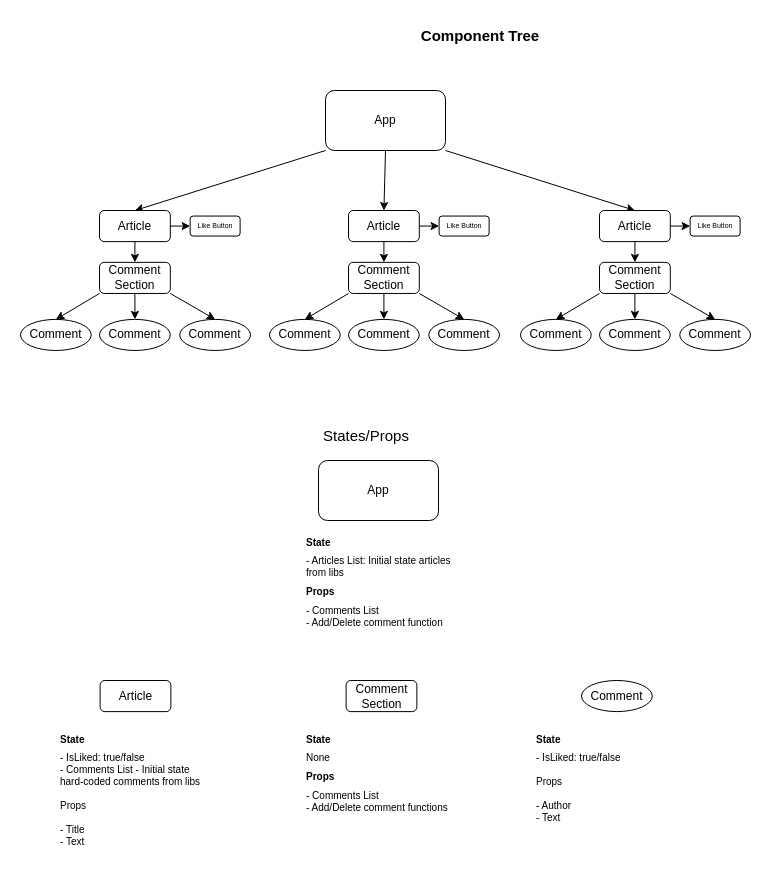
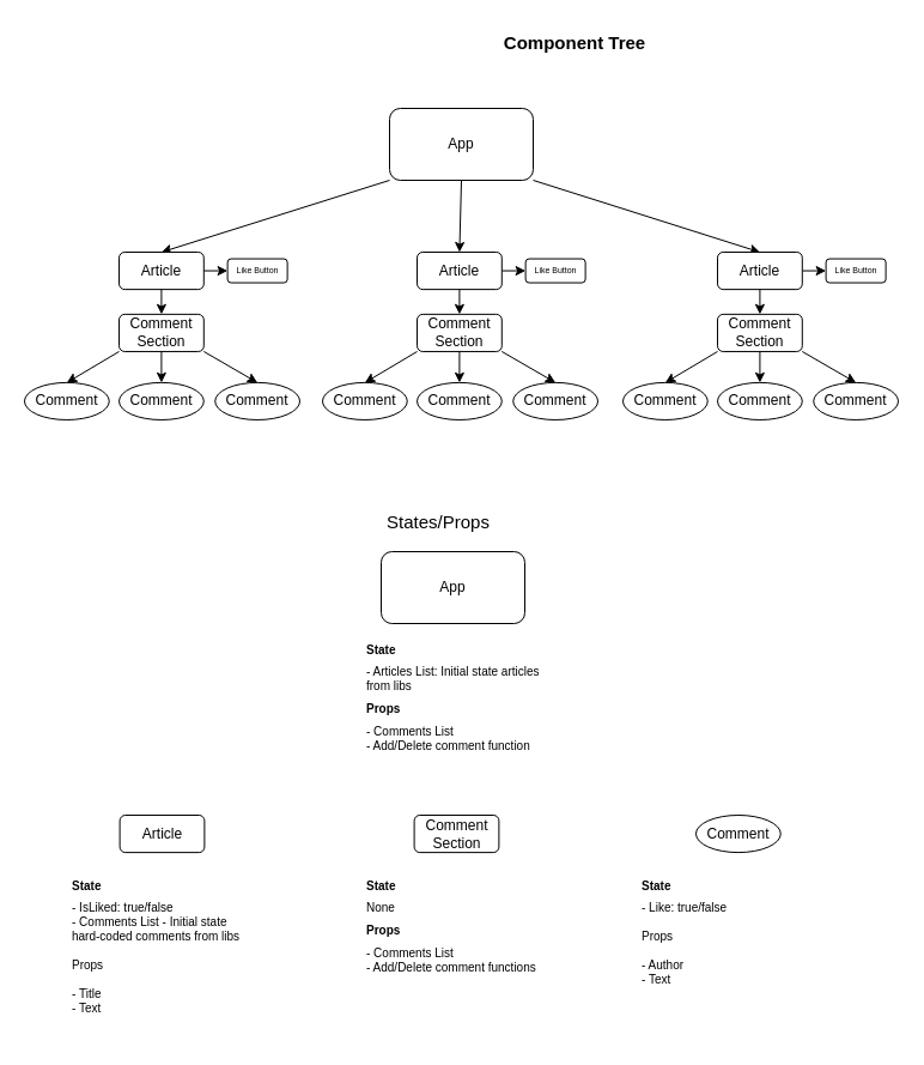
- <mxCell id="55" value="&lt;h1 style=&quot;font-size: 10px&quot;&gt;&lt;span&gt;&lt;font style=&quot;font-size: 10px&quot;&gt;State&lt;/font&gt;&lt;/span&gt;&lt;/h1&gt;&lt;div style=&quot;font-size: 10px&quot;&gt;&lt;span&gt;&lt;font style=&quot;font-size: 10px&quot;&gt;- IsLiked: true/false&lt;/font&gt;&lt;/span&gt;&lt;/div&gt;&lt;div style=&quot;font-size: 10px&quot;&gt;&lt;span&gt;&lt;font style=&quot;font-size: 10px&quot;&gt;&lt;br&gt;&lt;/font&gt;&lt;/span&gt;&lt;/div&gt;&lt;div style=&quot;font-size: 10px&quot;&gt;Props&lt;/div&gt;&lt;div style=&quot;font-size: 10px&quot;&gt;&lt;br&gt;&lt;/div&gt;&lt;div style=&quot;font-size: 10px&quot;&gt;- Author&lt;/div&gt;&lt;div style=&quot;font-size: 10px&quot;&gt;- Text&lt;/div&gt;&lt;div style=&quot;font-size: 10px&quot;&gt;&lt;br&gt;&lt;/div&gt;" style="text;html=1;strokeColor=none;fillColor=none;spacing=5;spacingTop=-20;whiteSpace=wrap;overflow=hidden;rounded=0;fontSize=15;" vertex="1" parent="53"><mxGeometry y="57.001" width="161" height="130" as="geometry" /></mxCell>
+ <mxCell id="55" value="&lt;h1 style=&quot;font-size: 10px&quot;&gt;&lt;span&gt;&lt;font style=&quot;font-size: 10px&quot;&gt;State&lt;/font&gt;&lt;/span&gt;&lt;/h1&gt;&lt;div style=&quot;font-size: 10px&quot;&gt;&lt;span&gt;&lt;font style=&quot;font-size: 10px&quot;&gt;- Like: true/false&lt;/font&gt;&lt;/span&gt;&lt;/div&gt;&lt;div style=&quot;font-size: 10px&quot;&gt;&lt;span&gt;&lt;font style=&quot;font-size: 10px&quot;&gt;&lt;br&gt;&lt;/font&gt;&lt;/span&gt;&lt;/div&gt;&lt;div style=&quot;font-size: 10px&quot;&gt;Props&lt;/div&gt;&lt;div style=&quot;font-size: 10px&quot;&gt;&lt;br&gt;&lt;/div&gt;&lt;div style=&quot;font-size: 10px&quot;&gt;- Author&lt;/div&gt;&lt;div style=&quot;font-size: 10px&quot;&gt;- Text&lt;/div&gt;&lt;div style=&quot;font-size: 10px&quot;&gt;&lt;br&gt;&lt;/div&gt;" style="text;html=1;strokeColor=none;fillColor=none;spacing=5;spacingTop=-20;whiteSpace=wrap;overflow=hidden;rounded=0;fontSize=15;" vertex="1" parent="53"><mxGeometry y="57.001" width="161" height="130" as="geometry" /></mxCell>
